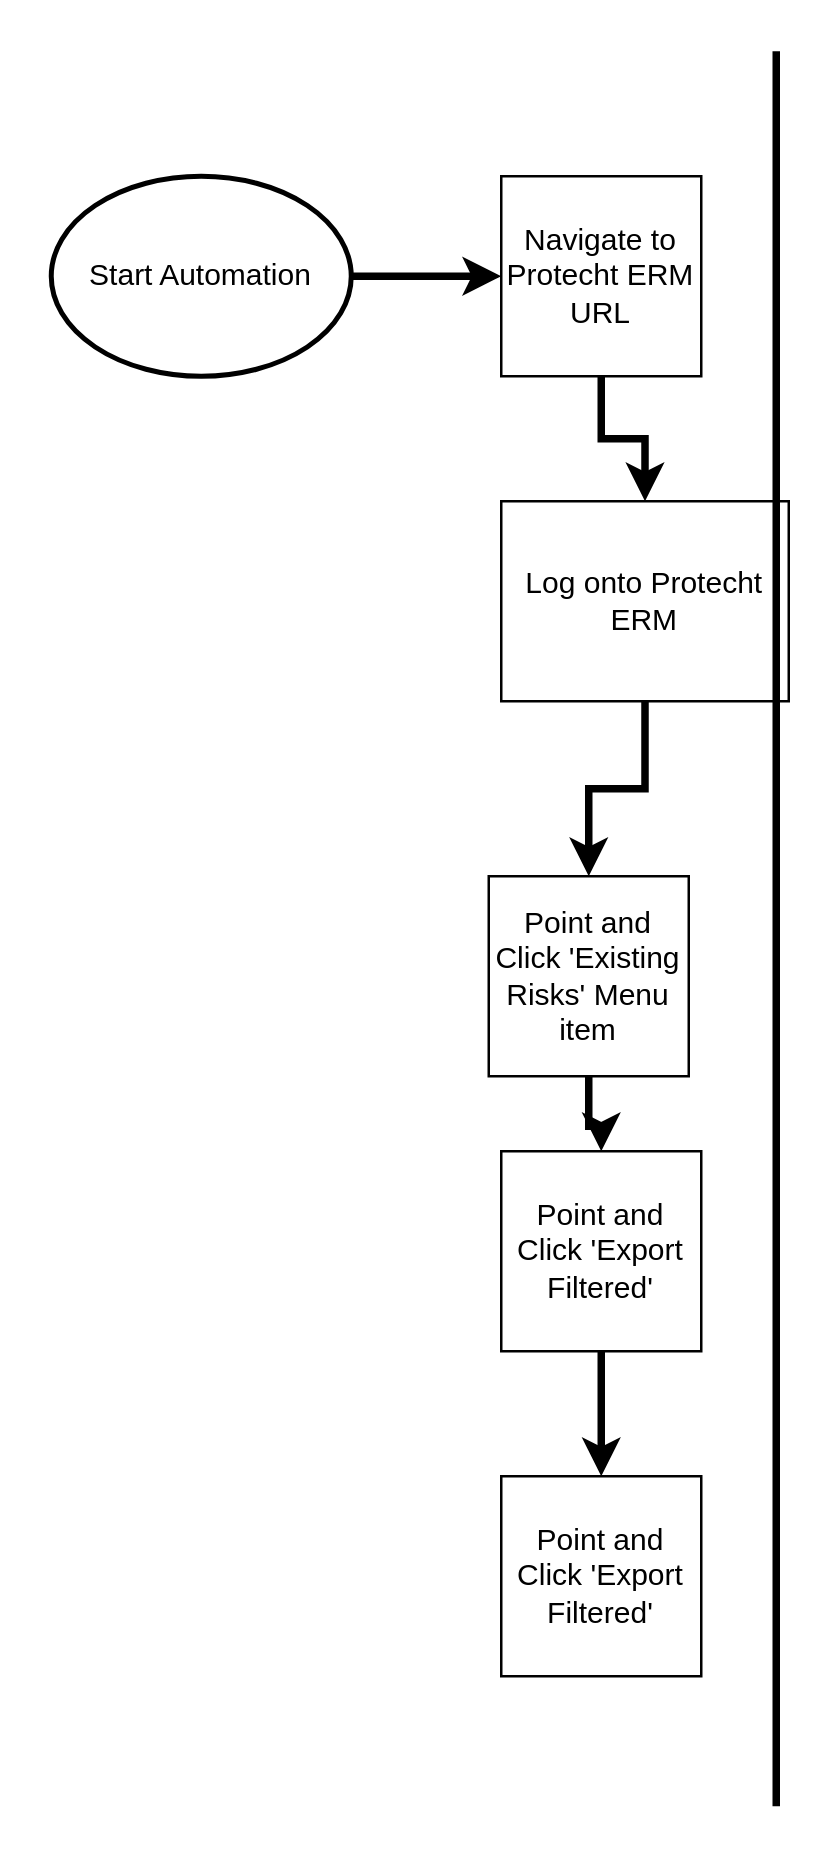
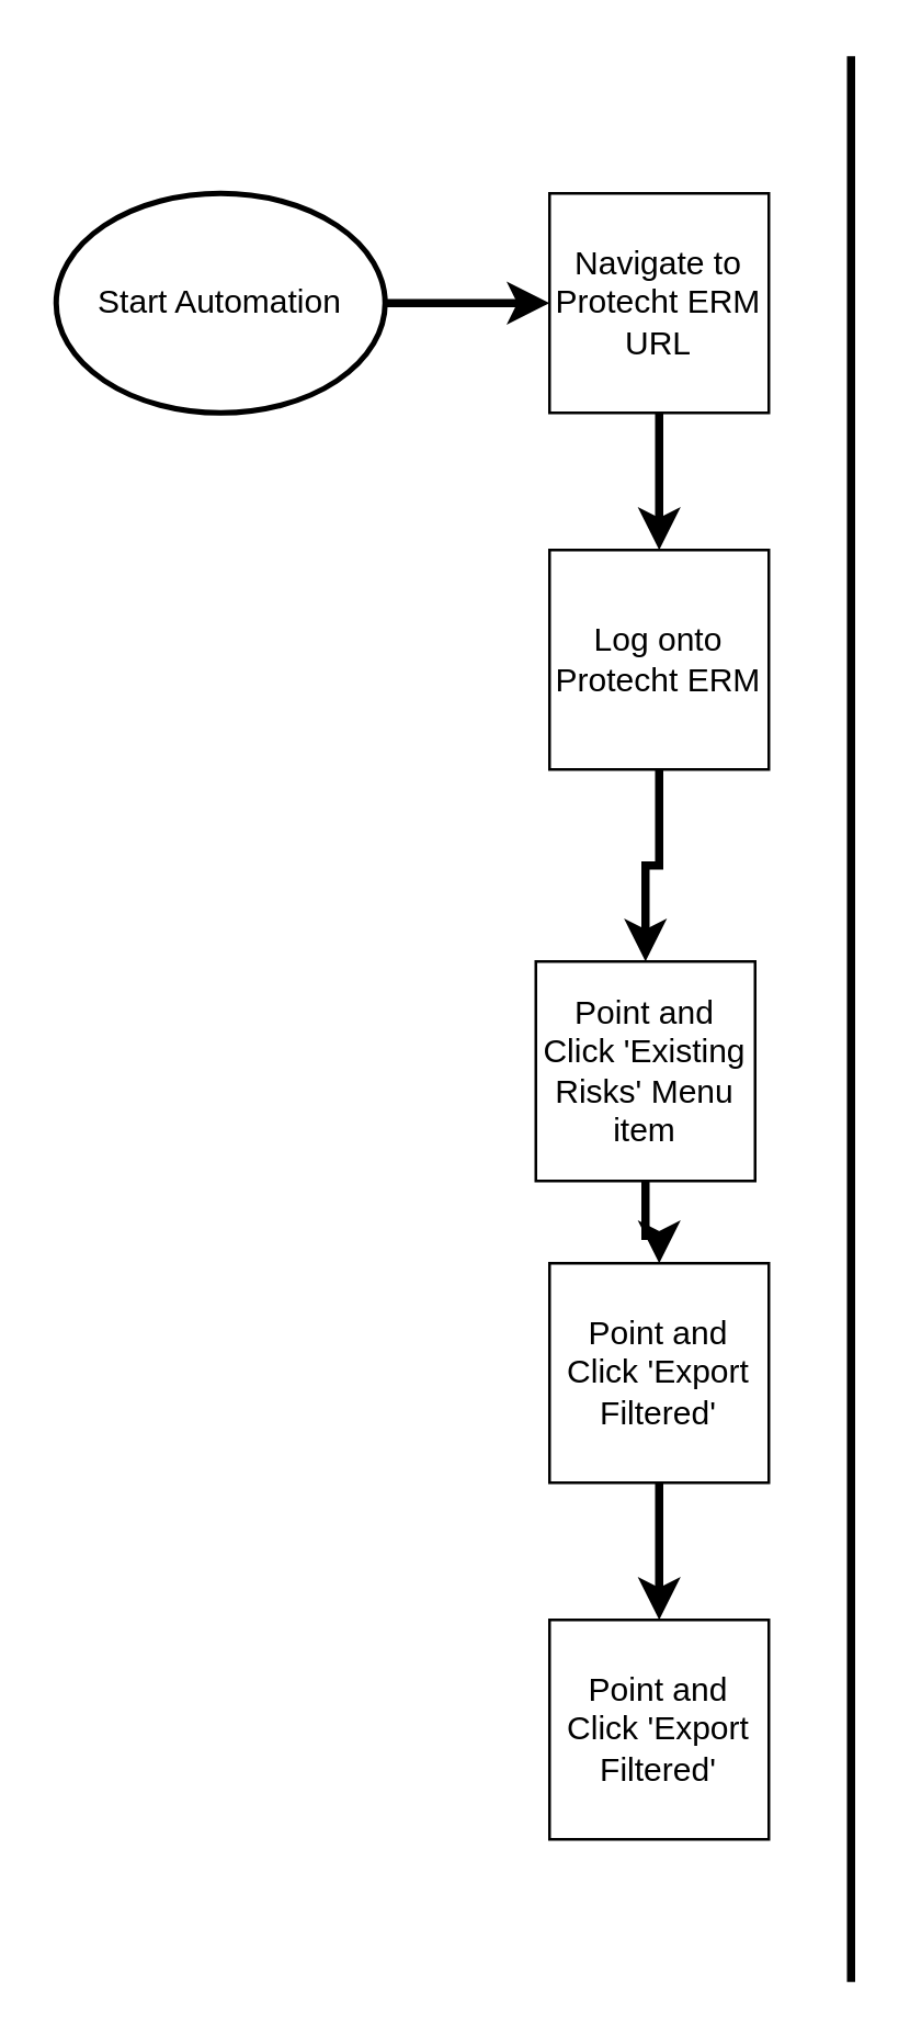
- <mxCell id="7" value="Log onto Protecht ERM" style="whiteSpace=wrap;html=1;aspect=fixed;" parent="1" vertex="1"><mxGeometry x="200" y="200" width="115" height="80" as="geometry" /></mxCell>
+ <mxCell id="7" value="Log onto Protecht ERM" style="whiteSpace=wrap;html=1;aspect=fixed;" parent="1" vertex="1"><mxGeometry x="200" y="200" width="80" height="80" as="geometry" /></mxCell>
